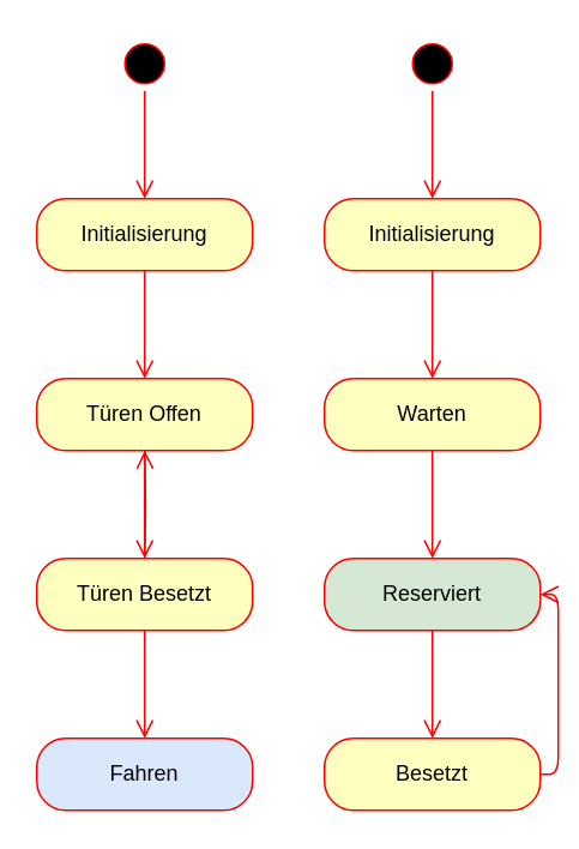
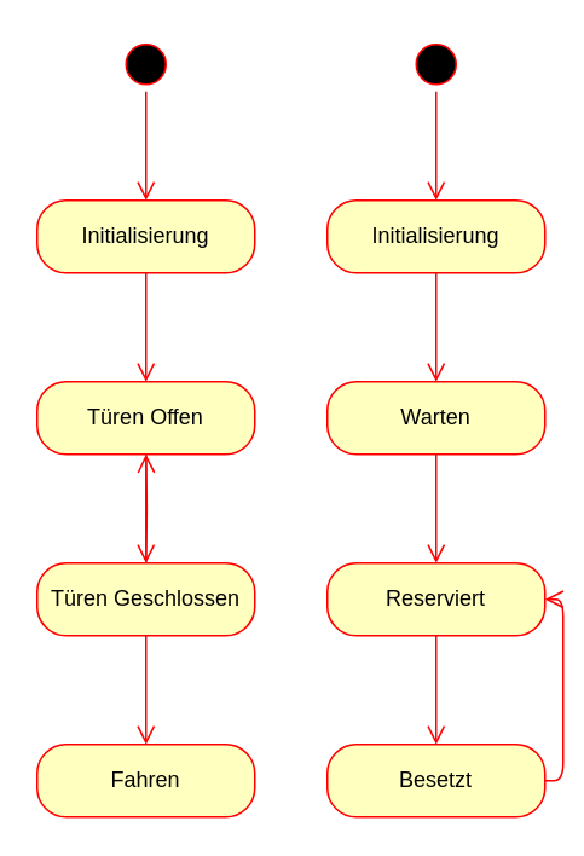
- <mxCell id="18" value="Türen Besetzt" style="rounded=1;whiteSpace=wrap;html=1;arcSize=40;fontColor=#000000;fillColor=#ffffc0;strokeColor=#ff0000;" vertex="1" parent="1"><mxGeometry x="20" y="310" width="120" height="40" as="geometry" /></mxCell>
+ <mxCell id="18" value="Türen Geschlossen" style="rounded=1;whiteSpace=wrap;html=1;arcSize=40;fontColor=#000000;fillColor=#ffffc0;strokeColor=#ff0000;" vertex="1" parent="1"><mxGeometry x="20" y="310" width="120" height="40" as="geometry" /></mxCell>
- <mxCell id="8" value="Reserviert" style="rounded=1;whiteSpace=wrap;html=1;arcSize=40;fontColor=#000000;fillColor=#d5e8d4;strokeColor=#ff0000;" vertex="1" parent="1"><mxGeometry x="180" y="310" width="120" height="40" as="geometry" /></mxCell>
+ <mxCell id="8" value="Reserviert" style="rounded=1;whiteSpace=wrap;html=1;arcSize=40;fontColor=#000000;fillColor=#ffffc0;strokeColor=#ff0000;" vertex="1" parent="1"><mxGeometry x="180" y="310" width="120" height="40" as="geometry" /></mxCell>
- <mxCell id="20" value="Fahren" style="rounded=1;whiteSpace=wrap;html=1;arcSize=40;fontColor=#000000;fillColor=#dae8fc;strokeColor=#ff0000;" vertex="1" parent="1"><mxGeometry x="20" y="410" width="120" height="40" as="geometry" /></mxCell>
+ <mxCell id="20" value="Fahren" style="rounded=1;whiteSpace=wrap;html=1;arcSize=40;fontColor=#000000;fillColor=#ffffc0;strokeColor=#ff0000;" vertex="1" parent="1"><mxGeometry x="20" y="410" width="120" height="40" as="geometry" /></mxCell>
